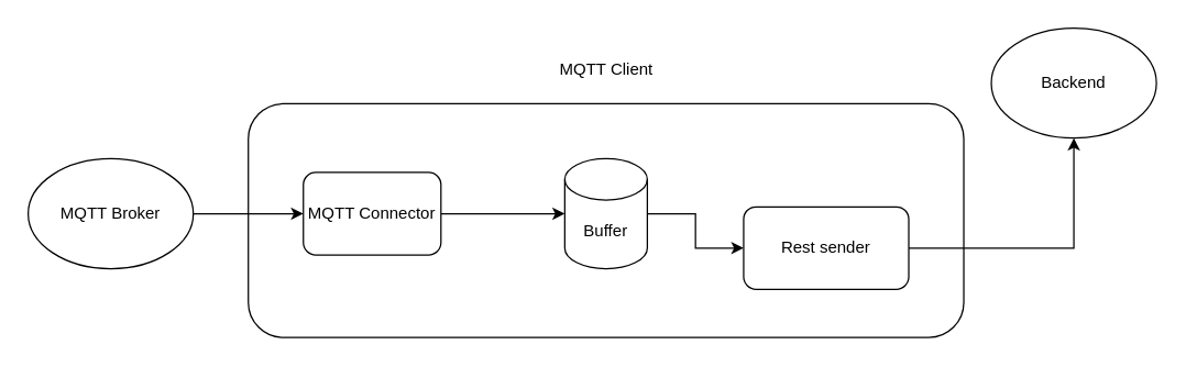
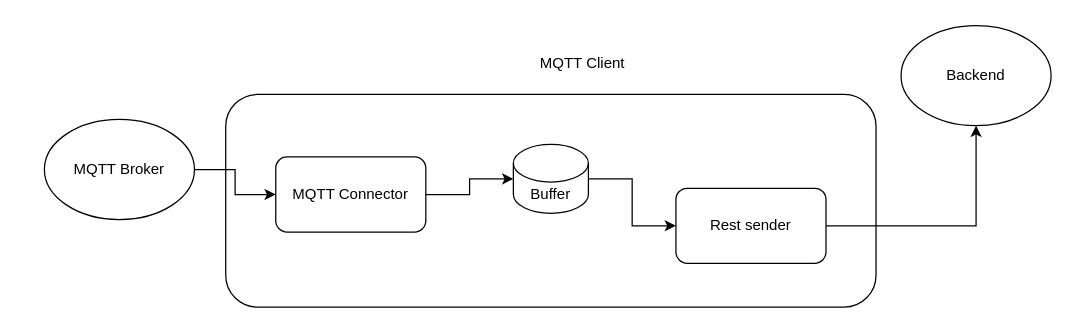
- <mxCell id="12" value="MQTT Client" style="text;html=1;align=center;verticalAlign=middle;resizable=0;points=[];autosize=1;strokeColor=none;fillColor=none;" vertex="1" parent="1"><mxGeometry x="395" y="35" width="90" height="30" as="geometry" /></mxCell>
+ <mxCell id="12" value="MQTT Client" style="text;html=1;align=center;verticalAlign=middle;resizable=0;points=[];autosize=1;strokeColor=none;fillColor=none;" vertex="1" parent="1"><mxGeometry x="420" y="35" width="90" height="30" as="geometry" /></mxCell>
- <mxCell id="4" value="MQTT Broker" style="ellipse;whiteSpace=wrap;html=1;" vertex="1" parent="1"><mxGeometry x="20" y="115" width="120" height="80" as="geometry" /></mxCell>
+ <mxCell id="4" value="MQTT Broker" style="ellipse;whiteSpace=wrap;html=1;" vertex="1" parent="1"><mxGeometry x="35" y="95" width="120" height="80" as="geometry" /></mxCell>
- <mxCell id="6" value="MQTT Connector" style="rounded=1;whiteSpace=wrap;html=1;" vertex="1" parent="1"><mxGeometry x="220" y="125" width="100" height="60" as="geometry" /></mxCell>
+ <mxCell id="6" value="MQTT Connector" style="rounded=1;whiteSpace=wrap;html=1;" vertex="1" parent="1"><mxGeometry x="220" y="125" width="120" height="60" as="geometry" /></mxCell>
- <mxCell id="8" value="Buffer" style="shape=cylinder3;whiteSpace=wrap;html=1;boundedLbl=1;backgroundOutline=1;size=15;" vertex="1" parent="1"><mxGeometry x="410" y="115" width="60" height="80" as="geometry" /></mxCell>
+ <mxCell id="8" value="Buffer" style="shape=cylinder3;whiteSpace=wrap;html=1;boundedLbl=1;backgroundOutline=1;size=15;" vertex="1" parent="1"><mxGeometry x="410" y="115" width="60" height="55" as="geometry" /></mxCell>
